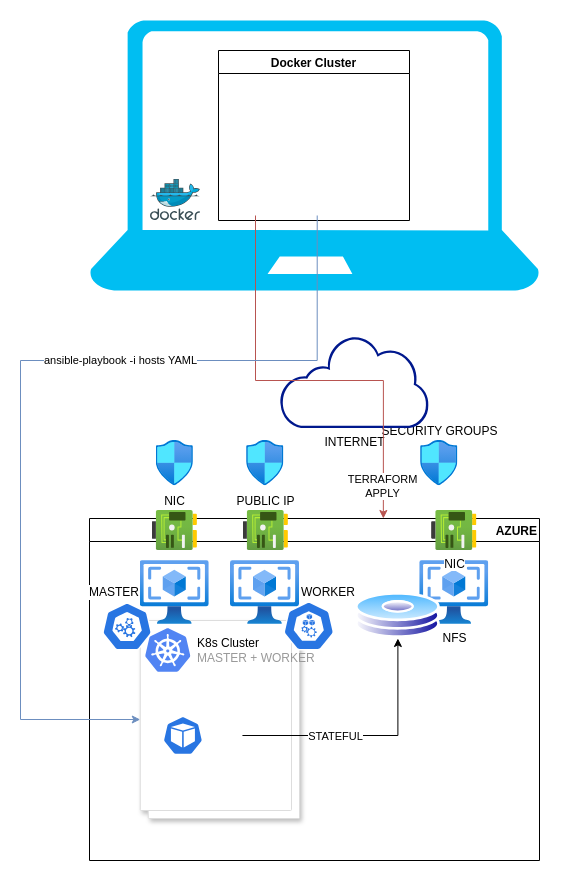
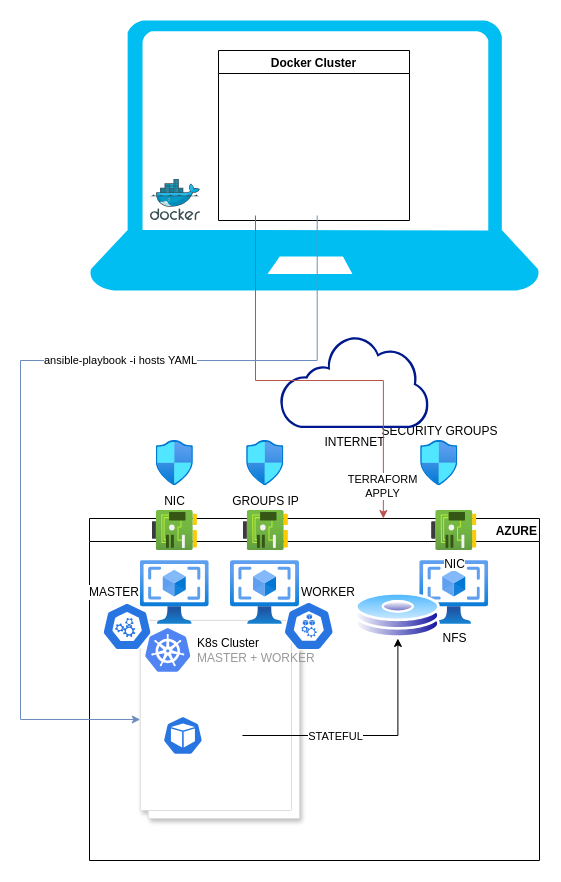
- <mxCell id="21" value="PUBLIC IP" style="aspect=fixed;html=1;points=[];align=center;image;fontSize=12;image=img/lib/azure2/networking/Network_Interfaces.svg;verticalAlign=bottom;labelPosition=center;verticalLabelPosition=top;" vertex="1" parent="10"><mxGeometry x="153.58" y="-8" width="45.33" height="40" as="geometry" /></mxCell>
+ <mxCell id="21" value="GROUPS IP" style="aspect=fixed;html=1;points=[];align=center;image;fontSize=12;image=img/lib/azure2/networking/Network_Interfaces.svg;verticalAlign=bottom;labelPosition=center;verticalLabelPosition=top;" vertex="1" parent="10"><mxGeometry x="153.58" y="-8" width="45.33" height="40" as="geometry" /></mxCell>
